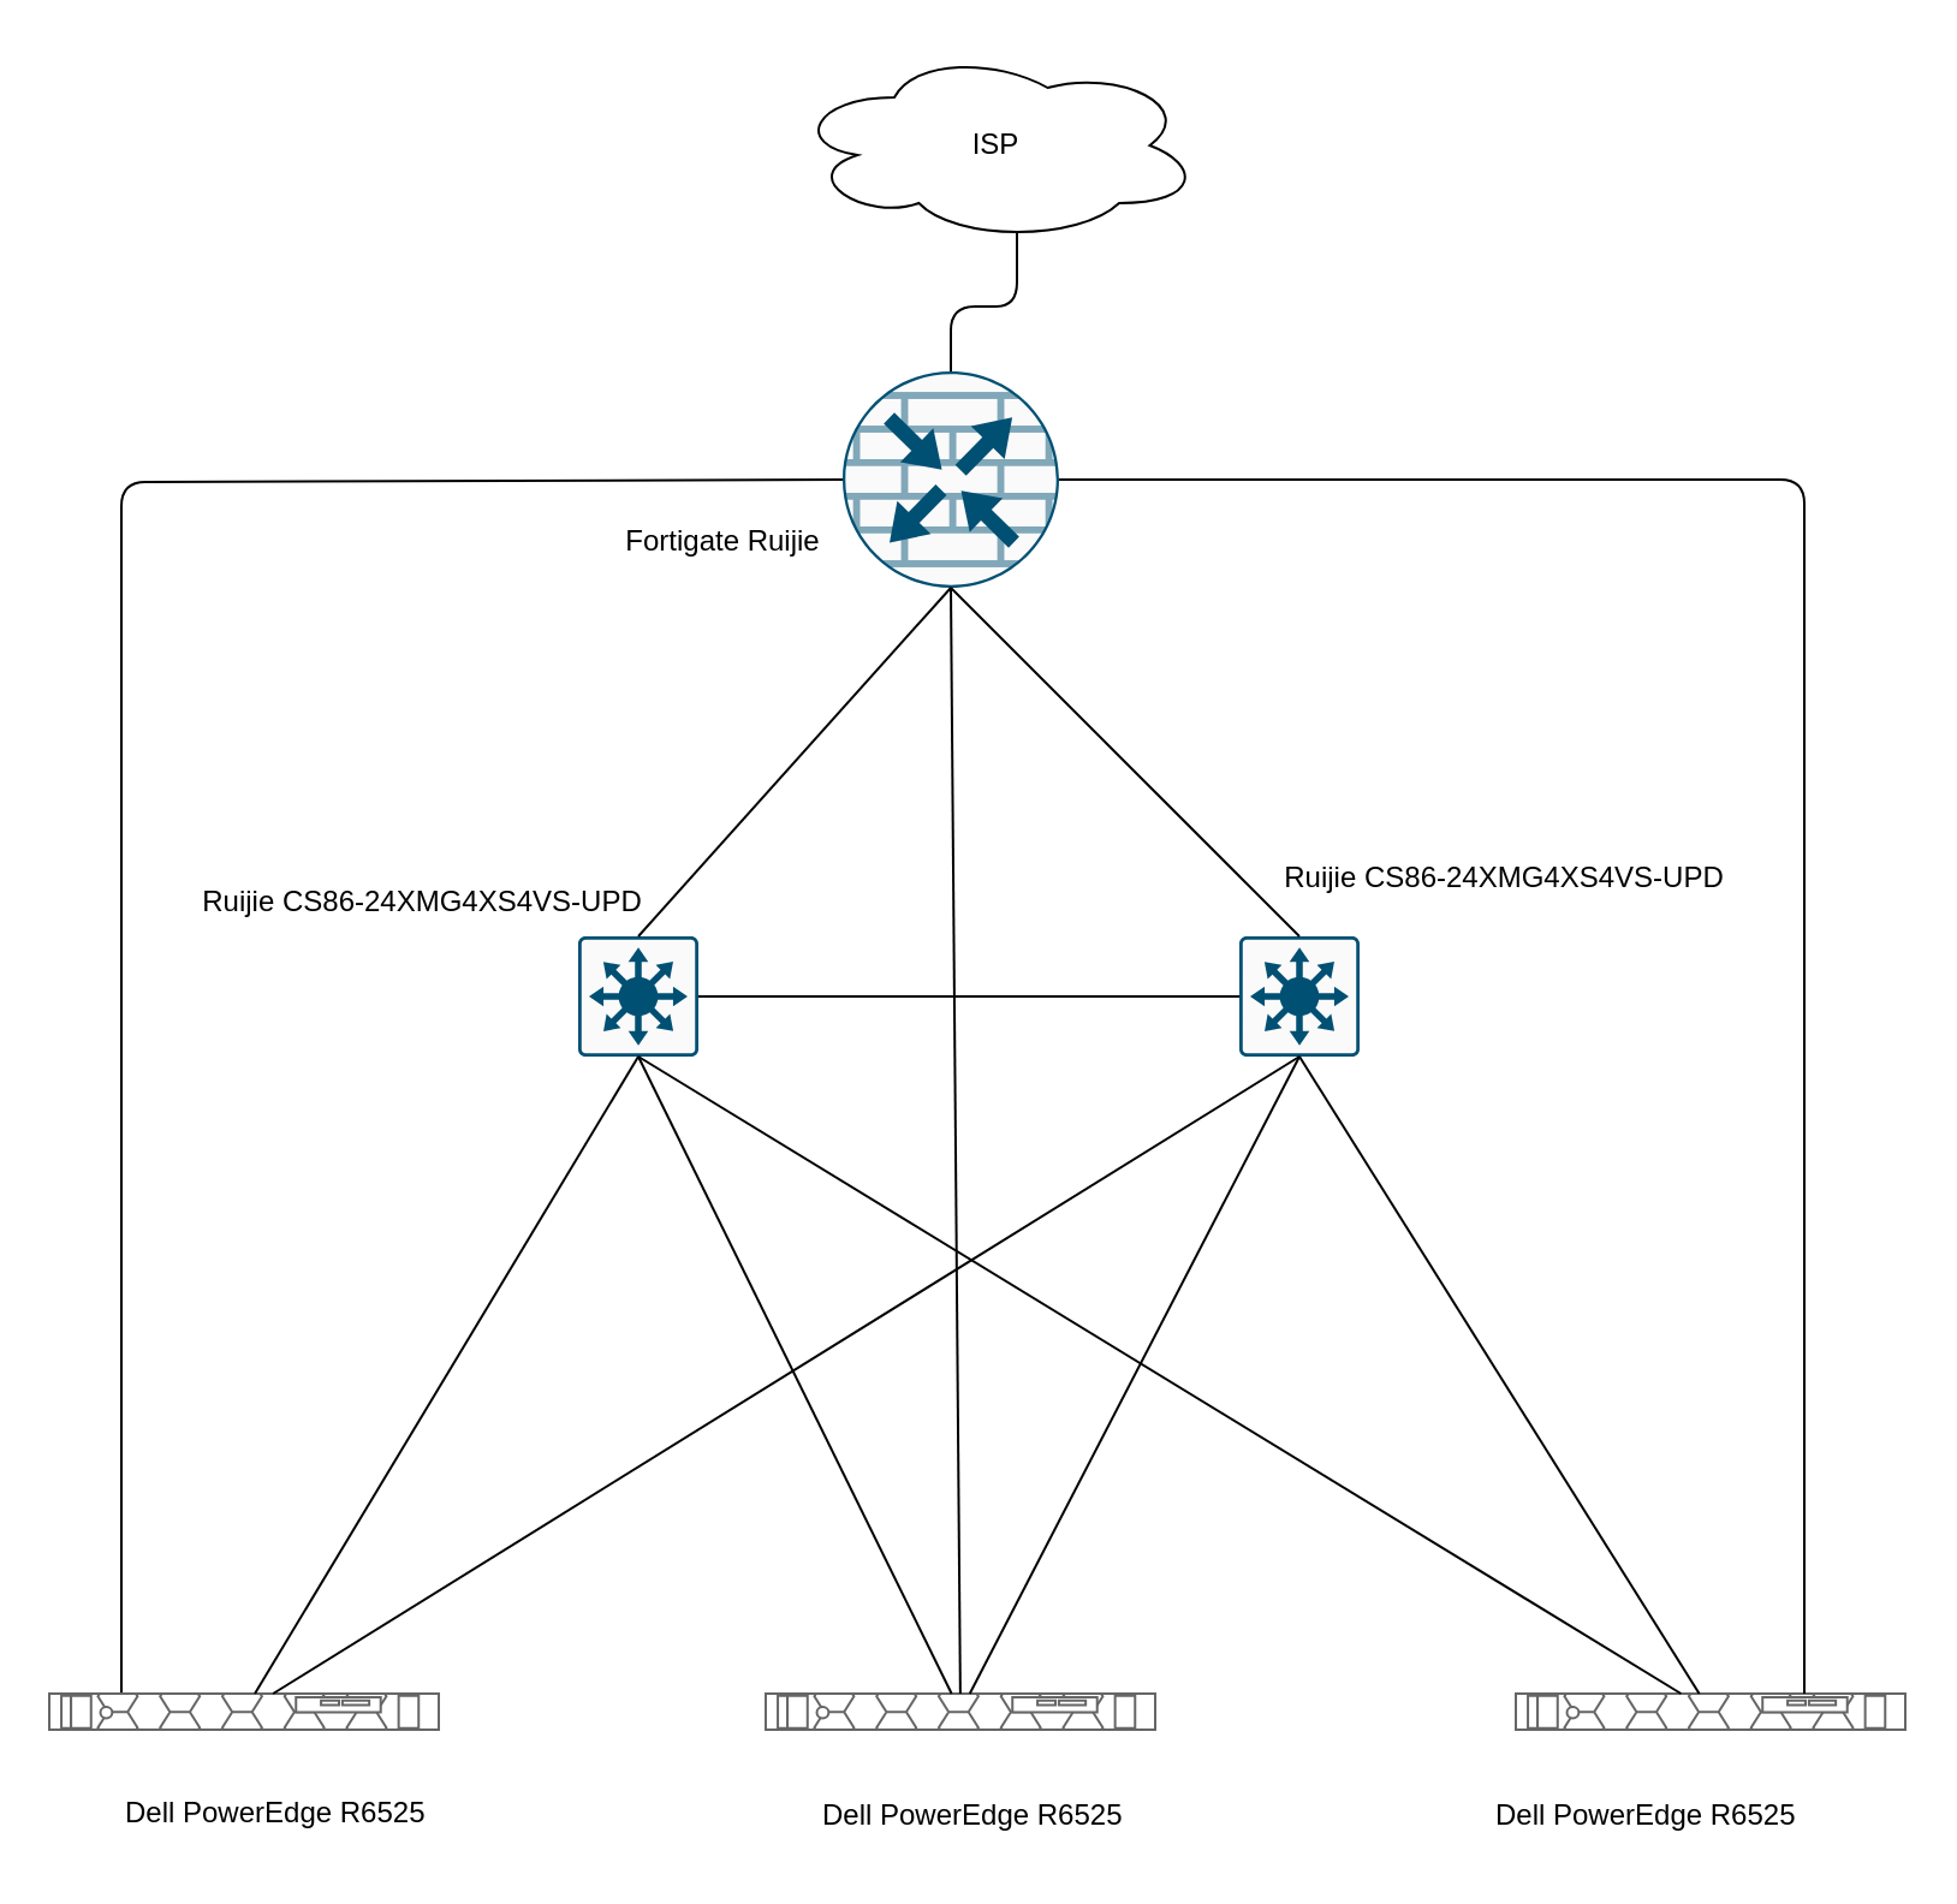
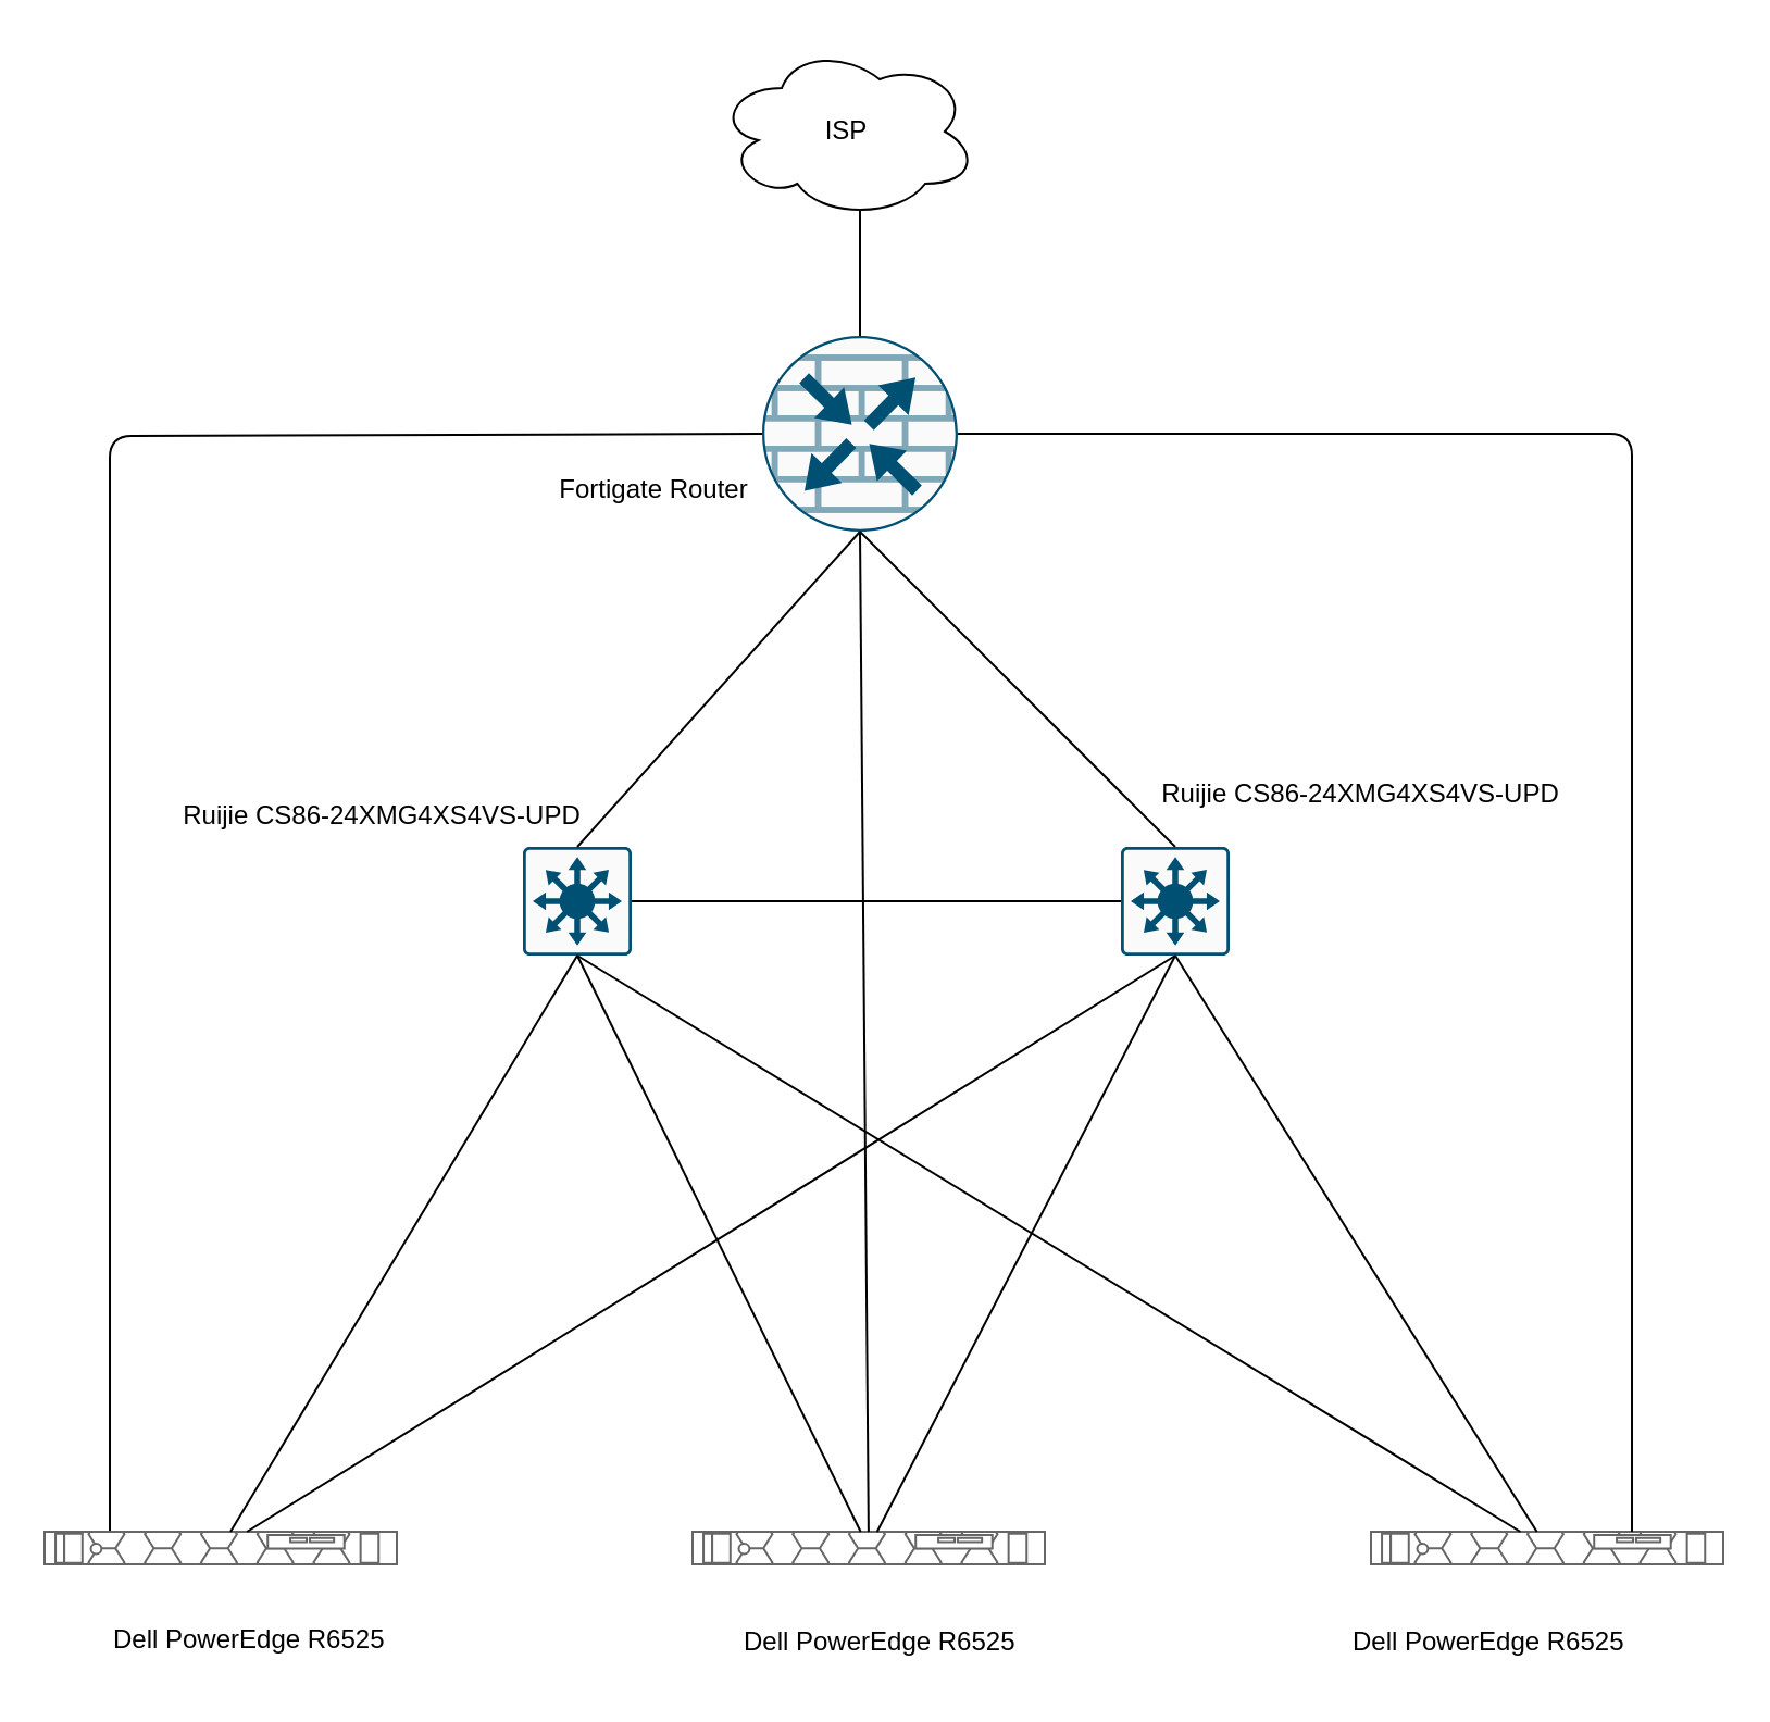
- <mxCell id="2" value="ISP" style="ellipse;shape=cloud;whiteSpace=wrap;html=1;rounded=1;" parent="1" vertex="1"><mxGeometry x="329" y="20" width="170" height="80" as="geometry" /></mxCell>
+ <mxCell id="2" value="ISP" style="ellipse;shape=cloud;whiteSpace=wrap;html=1;rounded=1;" parent="1" vertex="1"><mxGeometry x="329" y="20" width="120" height="80" as="geometry" /></mxCell>
- <mxCell id="20" value="Fortigate Ruijie" style="text;html=1;align=center;verticalAlign=middle;resizable=0;points=[];autosize=1;strokeColor=none;fillColor=none;" parent="1" vertex="1"><mxGeometry x="245" y="210" width="110" height="30" as="geometry" /></mxCell>
+ <mxCell id="20" value="Fortigate Router" style="text;html=1;align=center;verticalAlign=middle;resizable=0;points=[];autosize=1;strokeColor=none;fillColor=none;" parent="1" vertex="1"><mxGeometry x="245" y="210" width="110" height="30" as="geometry" /></mxCell>
